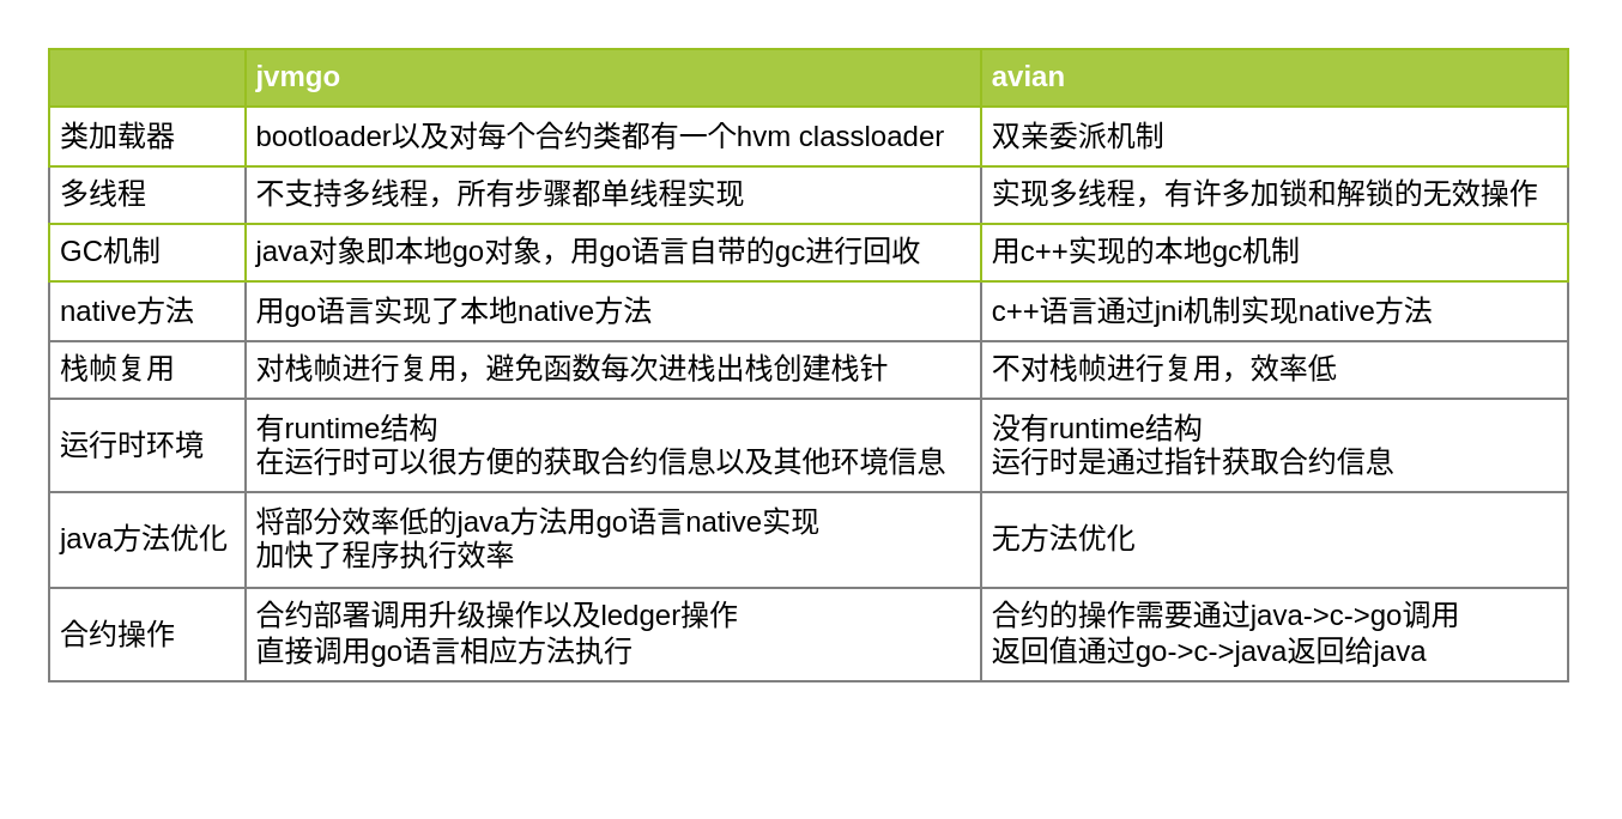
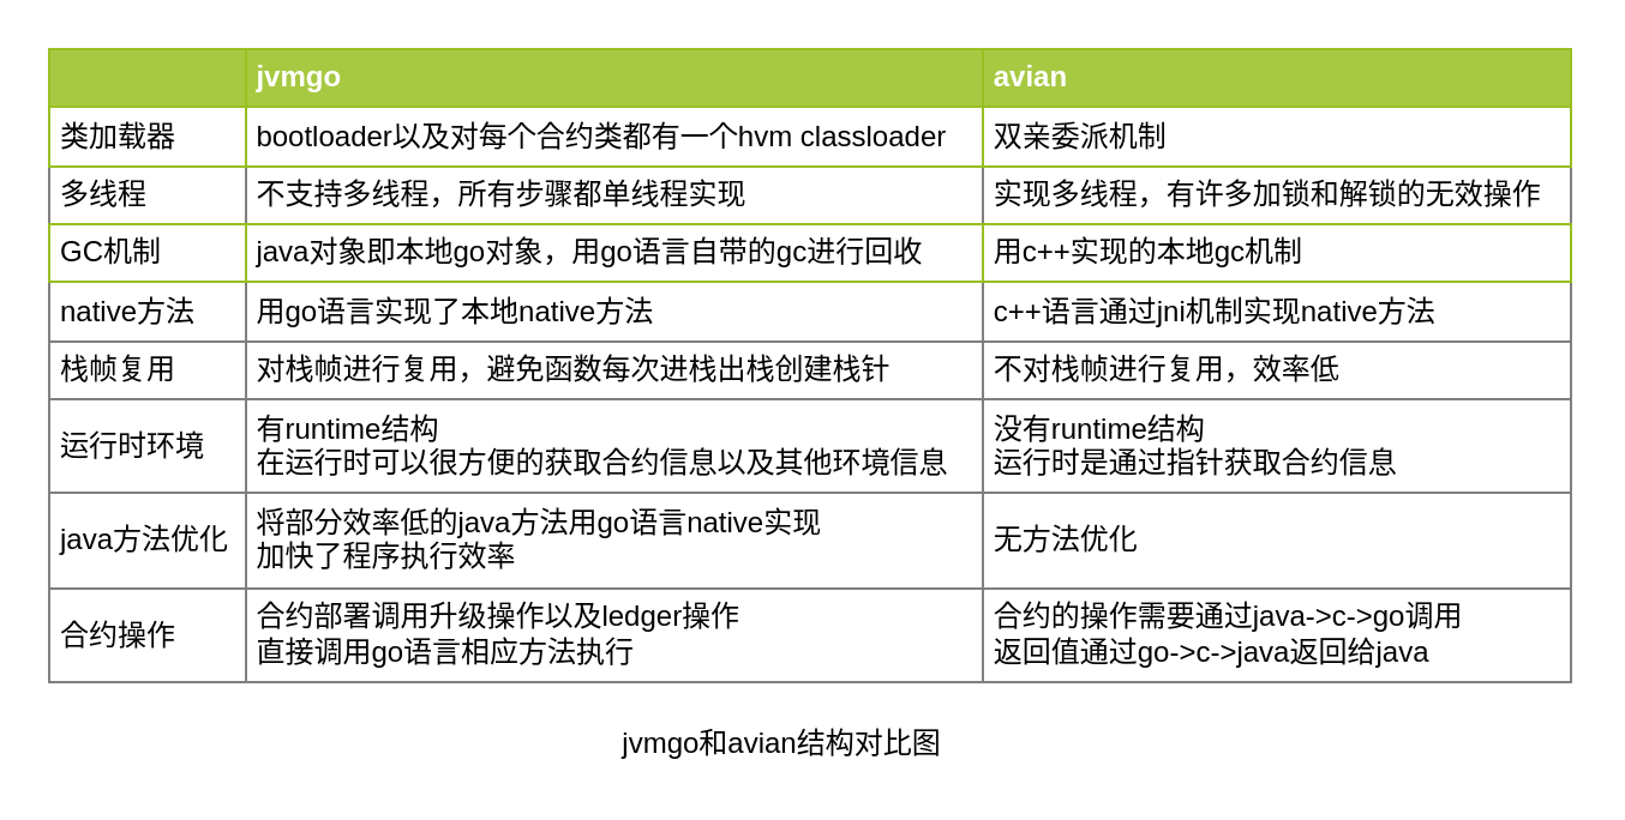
+ <mxCell id="3" value="jvmgo和avian结构对比图" style="text;html=1;align=center;verticalAlign=middle;resizable=0;points=[];autosize=1;" vertex="1" parent="1"><mxGeometry x="250" y="300" width="150" height="20" as="geometry" /></mxCell>
